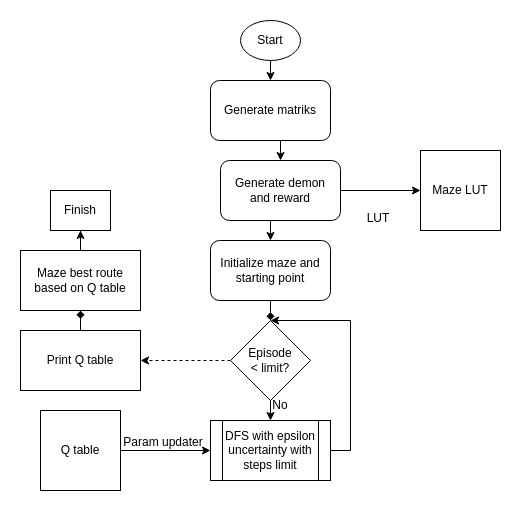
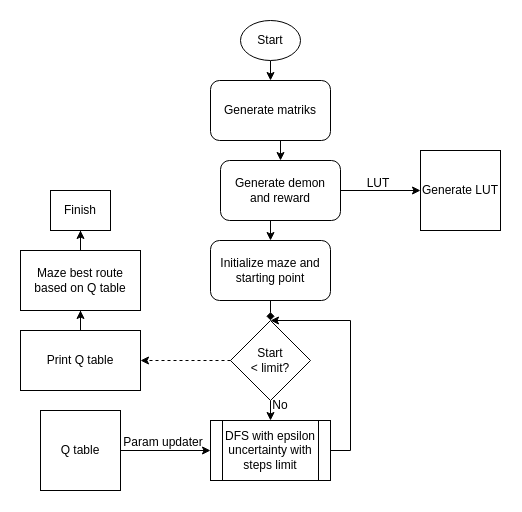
- <mxCell id="13" value="Maze LUT" style="whiteSpace=wrap;html=1;aspect=fixed;" vertex="1" parent="1"><mxGeometry x="420" y="150" width="80" height="80" as="geometry" /></mxCell>
+ <mxCell id="13" value="Generate LUT" style="whiteSpace=wrap;html=1;aspect=fixed;" vertex="1" parent="1"><mxGeometry x="420" y="150" width="80" height="80" as="geometry" /></mxCell>
- <mxCell id="14" value="LUT" style="text;html=1;strokeColor=none;fillColor=none;align=center;verticalAlign=middle;whiteSpace=wrap;rounded=0;" vertex="1" parent="1"><mxGeometry x="348" y="203" width="60" height="30" as="geometry" /></mxCell>
+ <mxCell id="14" value="LUT" style="text;html=1;strokeColor=none;fillColor=none;align=center;verticalAlign=middle;whiteSpace=wrap;rounded=0;" vertex="1" parent="1"><mxGeometry x="348" y="168" width="60" height="30" as="geometry" /></mxCell>
- <mxCell id="22" value="" style="edgeStyle=orthogonalEdgeStyle;rounded=0;orthogonalLoop=1;jettySize=auto;html=1;endArrow=diamond;" edge="1" parent="1" source="23" target="25"><mxGeometry relative="1" as="geometry" /></mxCell>
+ <mxCell id="22" value="" style="edgeStyle=orthogonalEdgeStyle;rounded=0;orthogonalLoop=1;jettySize=auto;html=1;" edge="1" parent="1" source="23" target="25"><mxGeometry relative="1" as="geometry" /></mxCell>
- <mxCell id="17" value="Episode &lt;br&gt;&amp;lt; limit?" style="rhombus;whiteSpace=wrap;html=1;" vertex="1" parent="1"><mxGeometry x="230" y="320" width="80" height="80" as="geometry" /></mxCell>
+ <mxCell id="17" value="Start &lt;br&gt;&amp;lt; limit?" style="rhombus;whiteSpace=wrap;html=1;" vertex="1" parent="1"><mxGeometry x="230" y="320" width="80" height="80" as="geometry" /></mxCell>
